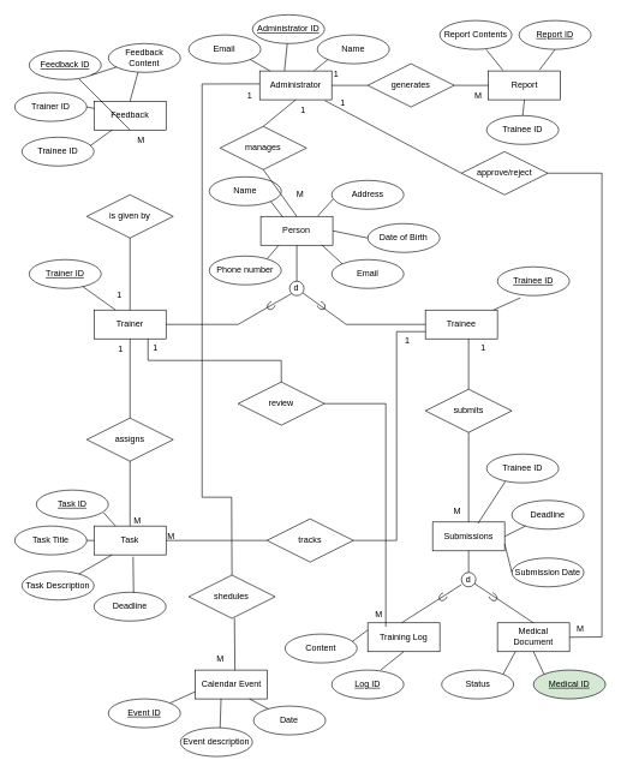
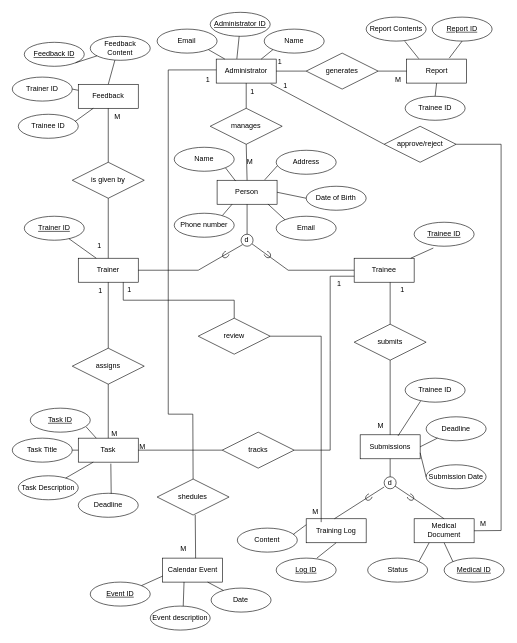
- <mxCell id="20" value="" style="endArrow=none;html=1;rounded=0;exitX=0.5;exitY=1;exitDx=0;exitDy=0;" edge="1" parent="1" source="7" target="61"><mxGeometry relative="1" as="geometry"><mxPoint x="350" y="230" as="sourcePoint" /><mxPoint x="510" y="230" as="targetPoint" /></mxGeometry></mxCell>
+ <mxCell id="20" value="" style="endArrow=none;html=1;rounded=0;exitX=0.5;exitY=1;exitDx=0;exitDy=0;entryX=0.5;entryY=0;entryDx=0;entryDy=0;" edge="1" parent="1" source="7" target="15"><mxGeometry relative="1" as="geometry"><mxPoint x="350" y="230" as="sourcePoint" /><mxPoint x="510" y="230" as="targetPoint" /></mxGeometry></mxCell>
- <mxCell id="17" value="manages" style="shape=rhombus;perimeter=rhombusPerimeter;whiteSpace=wrap;html=1;align=center;fillColor=none;" vertex="1" parent="1"><mxGeometry x="305" y="175" width="120" height="60" as="geometry" /></mxCell>
+ <mxCell id="17" value="manages" style="shape=rhombus;perimeter=rhombusPerimeter;whiteSpace=wrap;html=1;align=center;fillColor=none;" vertex="1" parent="1"><mxGeometry x="350" y="180" width="120" height="60" as="geometry" /></mxCell>
- <mxCell id="75" value="Medical ID" style="ellipse;whiteSpace=wrap;html=1;align=center;fontStyle=4;fillColor=#d5e8d4;" vertex="1" parent="1"><mxGeometry x="740" y="930" width="100" height="40" as="geometry" /></mxCell>
+ <mxCell id="75" value="Medical ID" style="ellipse;whiteSpace=wrap;html=1;align=center;fontStyle=4;" vertex="1" parent="1"><mxGeometry x="740" y="930" width="100" height="40" as="geometry" /></mxCell>
